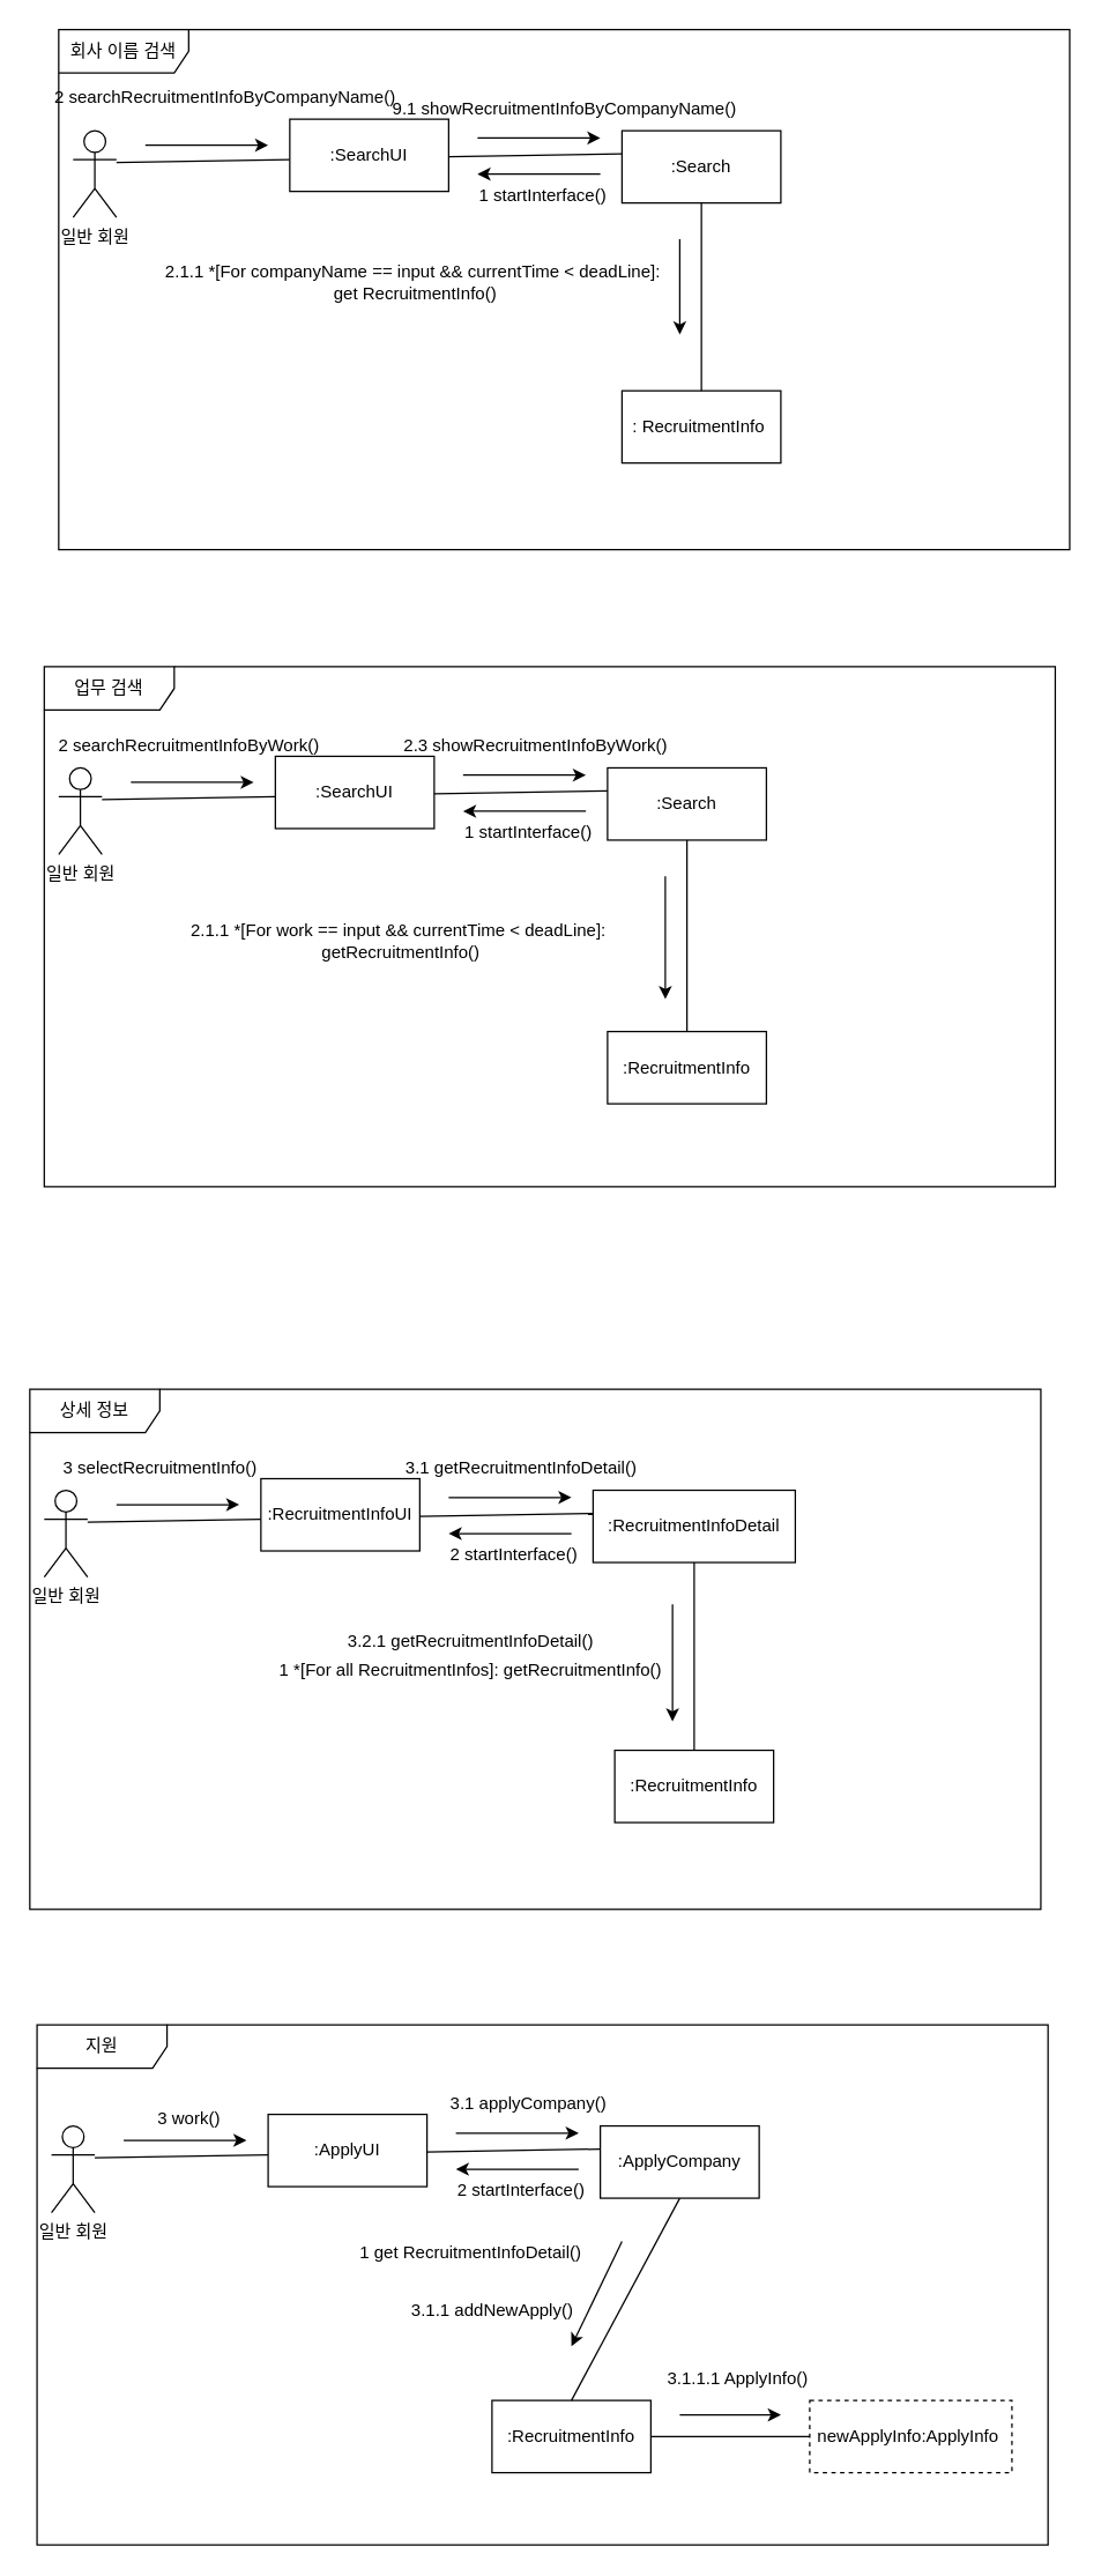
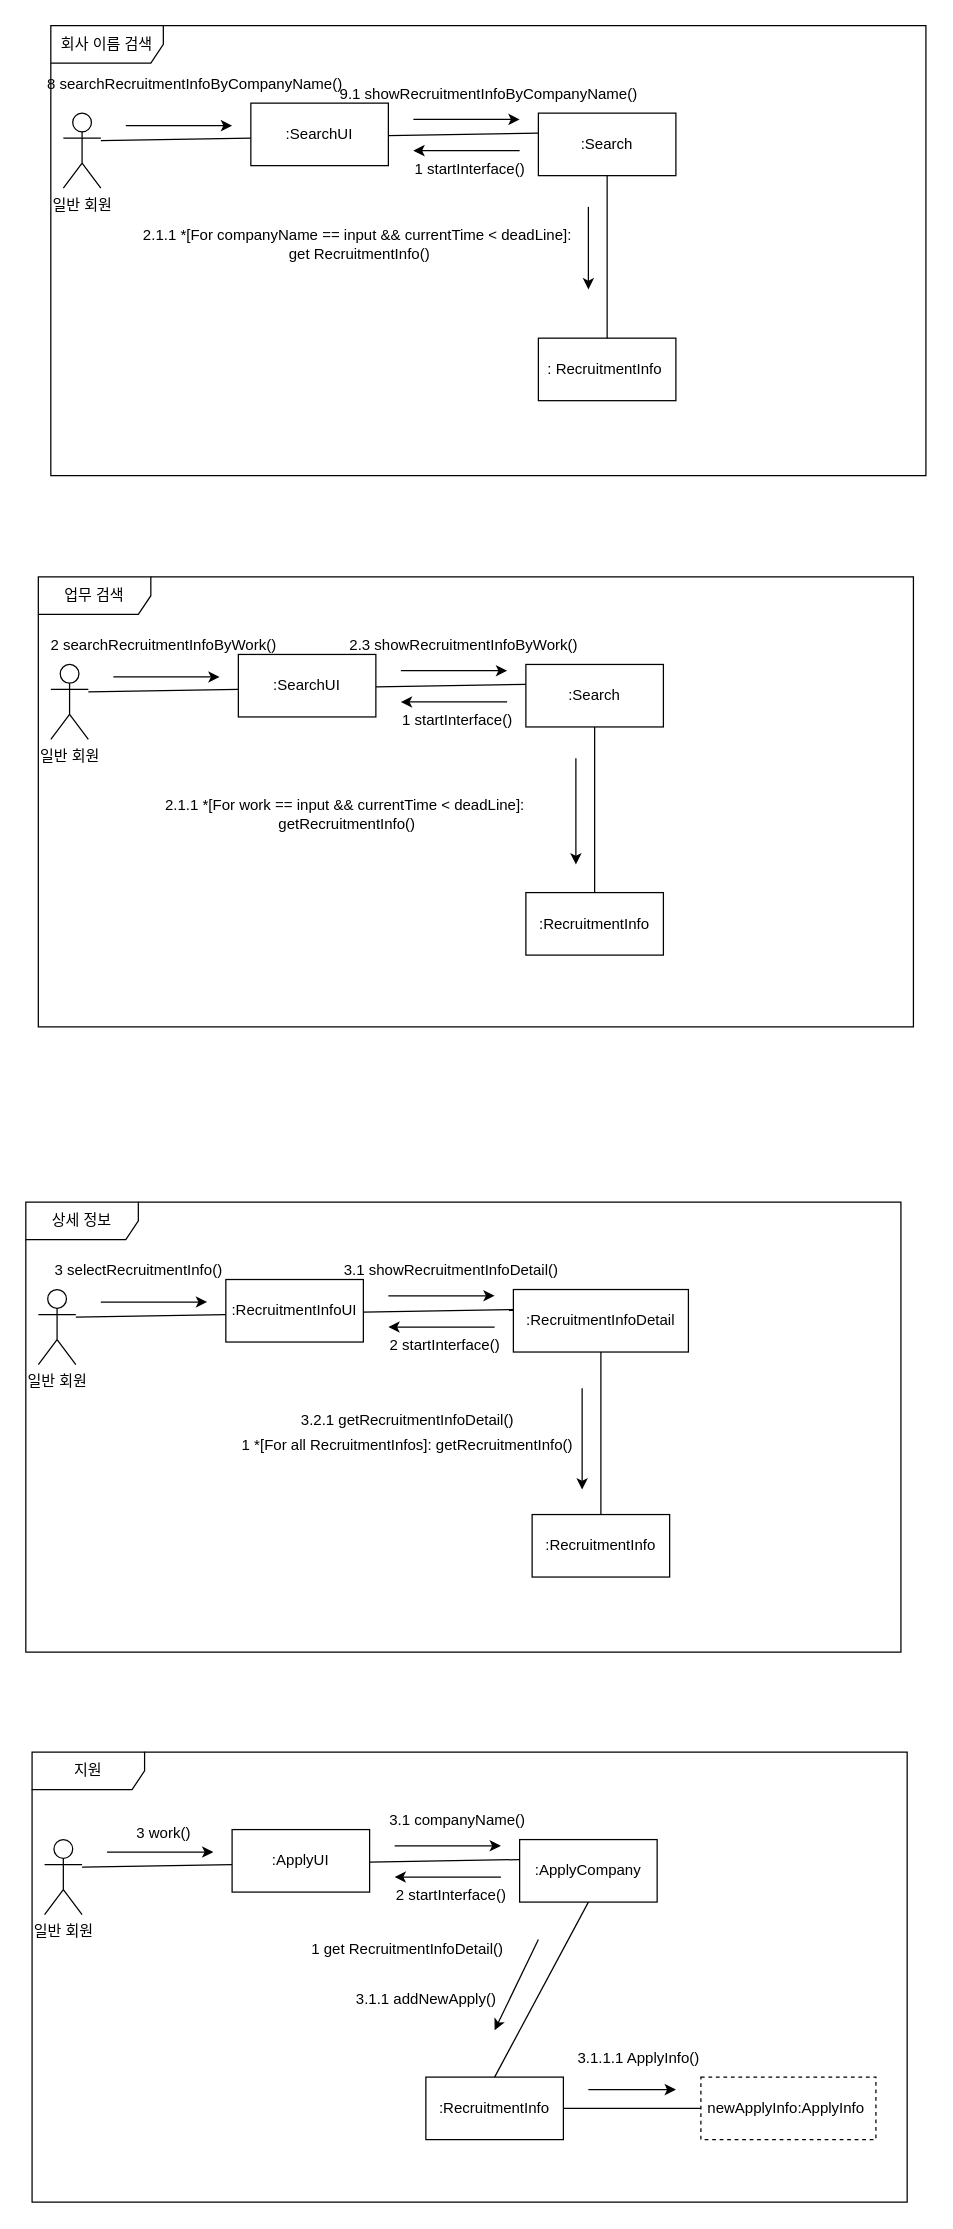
- <mxCell id="16" value="2 searchRecruitmentInfoByCompanyName()" style="text;html=1;align=center;verticalAlign=middle;resizable=0;points=[];autosize=1;strokeColor=none;fillColor=none;" parent="1" vertex="1"><mxGeometry x="25" y="52" width="260" height="30" as="geometry" /></mxCell>
+ <mxCell id="16" value="8 searchRecruitmentInfoByCompanyName()" style="text;html=1;align=center;verticalAlign=middle;resizable=0;points=[];autosize=1;strokeColor=none;fillColor=none;" parent="1" vertex="1"><mxGeometry x="25" y="52" width="260" height="30" as="geometry" /></mxCell>
- <mxCell id="50" value="3.1 getRecruitmentInfoDetail()" style="text;html=1;align=center;verticalAlign=middle;resizable=0;points=[];autosize=1;strokeColor=none;fillColor=none;" parent="1" vertex="1"><mxGeometry x="265" y="1001" width="190" height="30" as="geometry" /></mxCell>
+ <mxCell id="50" value="3.1 showRecruitmentInfoDetail()" style="text;html=1;align=center;verticalAlign=middle;resizable=0;points=[];autosize=1;strokeColor=none;fillColor=none;" parent="1" vertex="1"><mxGeometry x="265" y="1001" width="190" height="30" as="geometry" /></mxCell>
- <mxCell id="67" value="3.1 applyCompany()" style="text;html=1;align=center;verticalAlign=middle;resizable=0;points=[];autosize=1;strokeColor=none;fillColor=none;" parent="1" vertex="1"><mxGeometry x="300" y="1441" width="130" height="30" as="geometry" /></mxCell>
+ <mxCell id="67" value="3.1 companyName()" style="text;html=1;align=center;verticalAlign=middle;resizable=0;points=[];autosize=1;strokeColor=none;fillColor=none;" parent="1" vertex="1"><mxGeometry x="300" y="1441" width="130" height="30" as="geometry" /></mxCell>
